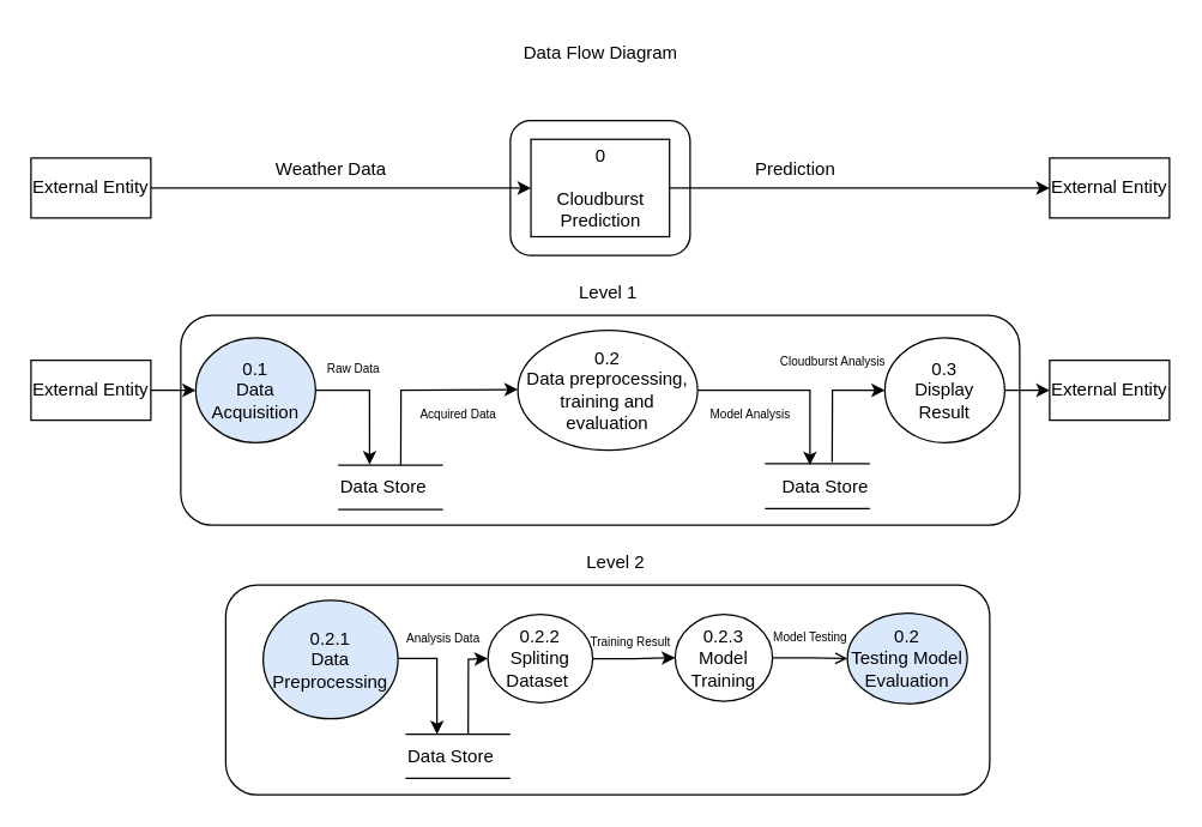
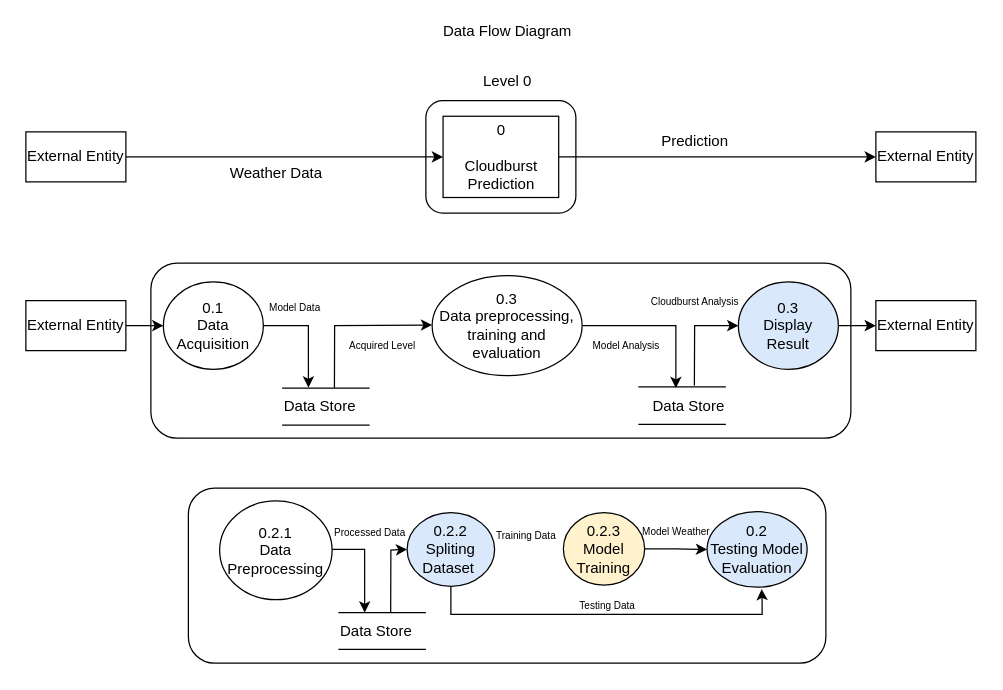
- <mxCell id="29" value="Data Flow Diagram" style="text;html=1;align=center;verticalAlign=middle;resizable=0;points=[];autosize=1;strokeColor=none;fillColor=none;" parent="1" vertex="1"><mxGeometry x="335" y="20" width="130" height="30" as="geometry" /></mxCell>
+ <mxCell id="29" value="Data Flow Diagram" style="text;html=1;align=center;verticalAlign=middle;resizable=0;points=[];autosize=1;strokeColor=none;fillColor=none;" parent="1" vertex="1"><mxGeometry x="340" y="10" width="130" height="30" as="geometry" /></mxCell>
+ <mxCell id="7" value="Level 0" style="text;html=1;align=center;verticalAlign=middle;resizable=0;points=[];autosize=1;strokeColor=none;fillColor=none;" parent="1" vertex="1"><mxGeometry x="375" y="50" width="60" height="30" as="geometry" /></mxCell>
- <mxCell id="30" value="Weather Data" style="text;html=1;align=center;verticalAlign=middle;resizable=0;points=[];autosize=1;strokeColor=none;fillColor=none;" vertex="1" parent="1"><mxGeometry x="170" y="98" width="100" height="30" as="geometry" /></mxCell>
+ <mxCell id="30" value="Weather Data" style="text;html=1;align=center;verticalAlign=middle;resizable=0;points=[];autosize=1;strokeColor=none;fillColor=none;" vertex="1" parent="1"><mxGeometry x="170" y="123" width="100" height="30" as="geometry" /></mxCell>
- <mxCell id="31" value="Prediction" style="text;html=1;align=center;verticalAlign=middle;resizable=0;points=[];autosize=1;strokeColor=none;fillColor=none;" vertex="1" parent="1"><mxGeometry x="490" y="98" width="80" height="30" as="geometry" /></mxCell>
+ <mxCell id="31" value="Prediction" style="text;html=1;align=center;verticalAlign=middle;resizable=0;points=[];autosize=1;strokeColor=none;fillColor=none;" vertex="1" parent="1"><mxGeometry x="515" y="98" width="80" height="30" as="geometry" /></mxCell>
- <mxCell id="14" value="Level 1" style="text;html=1;align=center;verticalAlign=middle;resizable=0;points=[];autosize=1;strokeColor=none;fillColor=none;" parent="1" vertex="1"><mxGeometry x="375" y="180" width="60" height="30" as="geometry" /></mxCell>
- <mxCell id="42" value="&lt;font style=&quot;font-size: 8px;&quot;&gt;Raw Data&lt;/font&gt;" style="text;html=1;align=center;verticalAlign=middle;resizable=0;points=[];autosize=1;strokeColor=none;fillColor=none;" vertex="1" parent="1"><mxGeometry x="205" y="230" width="60" height="30" as="geometry" /></mxCell>
+ <mxCell id="42" value="&lt;font style=&quot;font-size: 8px;&quot;&gt;Model Data&lt;/font&gt;" style="text;html=1;align=center;verticalAlign=middle;resizable=0;points=[];autosize=1;strokeColor=none;fillColor=none;" vertex="1" parent="1"><mxGeometry x="205" y="230" width="60" height="30" as="geometry" /></mxCell>
- <mxCell id="12" value="0.1&lt;br&gt;Data &lt;br&gt;Acquisition" style="ellipse;whiteSpace=wrap;html=1;fillColor=#dae8fc;" parent="1" vertex="1"><mxGeometry x="130" y="225" width="80" height="70" as="geometry" /></mxCell>
+ <mxCell id="12" value="0.1&lt;br&gt;Data &lt;br&gt;Acquisition" style="ellipse;whiteSpace=wrap;html=1;" parent="1" vertex="1"><mxGeometry x="130" y="225" width="80" height="70" as="geometry" /></mxCell>
- <mxCell id="16" value="0.2&lt;br&gt;Data preprocessing, training and evaluation" style="ellipse;whiteSpace=wrap;html=1;" parent="1" vertex="1"><mxGeometry x="345" y="220" width="120" height="80" as="geometry" /></mxCell>
+ <mxCell id="16" value="0.3&lt;br&gt;Data preprocessing, training and evaluation" style="ellipse;whiteSpace=wrap;html=1;" parent="1" vertex="1"><mxGeometry x="345" y="220" width="120" height="80" as="geometry" /></mxCell>
- <mxCell id="27" value="0.3&lt;br&gt;Display&lt;br&gt;Result" style="ellipse;whiteSpace=wrap;html=1;" parent="1" vertex="1"><mxGeometry x="590" y="225" width="80" height="70" as="geometry" /></mxCell>
+ <mxCell id="27" value="0.3&lt;br&gt;Display&lt;br&gt;Result" style="ellipse;whiteSpace=wrap;html=1;fillColor=#dae8fc;" parent="1" vertex="1"><mxGeometry x="590" y="225" width="80" height="70" as="geometry" /></mxCell>
- <mxCell id="36" value="&lt;font style=&quot;font-size: 8px;&quot;&gt;Acquired Data&lt;/font&gt;" style="text;html=1;align=center;verticalAlign=middle;resizable=0;points=[];autosize=1;strokeColor=none;fillColor=none;" vertex="1" parent="1"><mxGeometry x="270" y="260" width="70" height="30" as="geometry" /></mxCell>
+ <mxCell id="36" value="&lt;font style=&quot;font-size: 8px;&quot;&gt;Acquired Level&lt;/font&gt;" style="text;html=1;align=center;verticalAlign=middle;resizable=0;points=[];autosize=1;strokeColor=none;fillColor=none;" vertex="1" parent="1"><mxGeometry x="270" y="260" width="70" height="30" as="geometry" /></mxCell>
- <mxCell id="18" value="Level 2" style="text;html=1;align=center;verticalAlign=middle;resizable=0;points=[];autosize=1;strokeColor=none;fillColor=none;" parent="1" vertex="1"><mxGeometry x="380" y="360" width="60" height="30" as="geometry" /></mxCell>
- <mxCell id="52" value="&lt;font style=&quot;font-size: 8px;&quot;&gt;Model Testing&lt;/font&gt;" style="text;html=1;align=center;verticalAlign=middle;resizable=0;points=[];autosize=1;strokeColor=none;fillColor=none;" vertex="1" parent="1"><mxGeometry x="505" y="408.82" width="70" height="30" as="geometry" /></mxCell>
+ <mxCell id="52" value="&lt;font style=&quot;font-size: 8px;&quot;&gt;Model Weather&lt;/font&gt;" style="text;html=1;align=center;verticalAlign=middle;resizable=0;points=[];autosize=1;strokeColor=none;fillColor=none;" vertex="1" parent="1"><mxGeometry x="505" y="408.82" width="70" height="30" as="geometry" /></mxCell>
- <mxCell id="44" value="&lt;font style=&quot;font-size: 8px;&quot;&gt;Analysis Data&lt;/font&gt;" style="text;html=1;align=center;verticalAlign=middle;resizable=0;points=[];autosize=1;strokeColor=none;fillColor=none;" vertex="1" parent="1"><mxGeometry x="255" y="409.55" width="80" height="30" as="geometry" /></mxCell>
+ <mxCell id="44" value="&lt;font style=&quot;font-size: 8px;&quot;&gt;Processed Data&lt;/font&gt;" style="text;html=1;align=center;verticalAlign=middle;resizable=0;points=[];autosize=1;strokeColor=none;fillColor=none;" vertex="1" parent="1"><mxGeometry x="255" y="409.55" width="80" height="30" as="geometry" /></mxCell>
- <mxCell id="50" value="&lt;font style=&quot;font-size: 8px;&quot;&gt;Training Result&lt;/font&gt;" style="text;html=1;align=center;verticalAlign=middle;resizable=0;points=[];autosize=1;strokeColor=none;fillColor=none;" vertex="1" parent="1"><mxGeometry x="385" y="412" width="70" height="30" as="geometry" /></mxCell>
+ <mxCell id="50" value="&lt;font style=&quot;font-size: 8px;&quot;&gt;Training Data&lt;/font&gt;" style="text;html=1;align=center;verticalAlign=middle;resizable=0;points=[];autosize=1;strokeColor=none;fillColor=none;" vertex="1" parent="1"><mxGeometry x="385" y="412" width="70" height="30" as="geometry" /></mxCell>
- <mxCell id="21" value="0.2.2&lt;br&gt;Spliting &lt;br&gt;Dataset&amp;nbsp;" style="ellipse;whiteSpace=wrap;html=1;" parent="1" vertex="1"><mxGeometry x="325" y="409.55" width="70" height="59" as="geometry" /></mxCell>
+ <mxCell id="21" value="0.2.2&lt;br&gt;Spliting &lt;br&gt;Dataset&amp;nbsp;" style="ellipse;whiteSpace=wrap;html=1;fillColor=#dae8fc;" parent="1" vertex="1"><mxGeometry x="325" y="409.55" width="70" height="59" as="geometry" /></mxCell>
- <mxCell id="23" value="0.2.3&lt;br&gt;Model &lt;br&gt;Training" style="ellipse;whiteSpace=wrap;html=1;" parent="1" vertex="1"><mxGeometry x="450" y="409.55" width="65" height="58" as="geometry" /></mxCell>
+ <mxCell id="23" value="0.2.3&lt;br&gt;Model &lt;br&gt;Training" style="ellipse;whiteSpace=wrap;html=1;fillColor=#fff2cc;" parent="1" vertex="1"><mxGeometry x="450" y="409.55" width="65" height="58" as="geometry" /></mxCell>
- <mxCell id="22" style="edgeStyle=orthogonalEdgeStyle;rounded=0;orthogonalLoop=1;jettySize=auto;html=1;entryX=0;entryY=0.5;entryDx=0;entryDy=0;endArrow=open;" parent="1" source="23" target="25" edge="1"><mxGeometry relative="1" as="geometry"><mxPoint x="570" y="438.55" as="targetPoint" /></mxGeometry></mxCell>
+ <mxCell id="22" style="edgeStyle=orthogonalEdgeStyle;rounded=0;orthogonalLoop=1;jettySize=auto;html=1;entryX=0;entryY=0.5;entryDx=0;entryDy=0;" parent="1" source="23" target="25" edge="1"><mxGeometry relative="1" as="geometry"><mxPoint x="570" y="438.55" as="targetPoint" /></mxGeometry></mxCell>
- <mxCell id="24" value="0.2.1&lt;br&gt;Data Preprocessing" style="ellipse;whiteSpace=wrap;html=1;fillColor=#dae8fc;" parent="1" vertex="1"><mxGeometry x="175" y="400.27" width="90" height="79" as="geometry" /></mxCell>
+ <mxCell id="24" value="0.2.1&lt;br&gt;Data Preprocessing" style="ellipse;whiteSpace=wrap;html=1;" parent="1" vertex="1"><mxGeometry x="175" y="400.27" width="90" height="79" as="geometry" /></mxCell>
- <mxCell id="19" style="edgeStyle=orthogonalEdgeStyle;rounded=0;orthogonalLoop=1;jettySize=auto;html=1;entryX=0;entryY=0.5;entryDx=0;entryDy=0;" parent="1" source="21" target="23" edge="1"><mxGeometry relative="1" as="geometry" /></mxCell>
+ <mxCell id="51" value="&lt;font style=&quot;font-size: 8px;&quot;&gt;Testing Data&lt;/font&gt;" style="text;html=1;align=center;verticalAlign=middle;resizable=0;points=[];autosize=1;strokeColor=none;fillColor=none;" vertex="1" parent="1"><mxGeometry x="450" y="467.55" width="70" height="30" as="geometry" /></mxCell>
+ <mxCell id="20" style="edgeStyle=orthogonalEdgeStyle;rounded=0;orthogonalLoop=1;jettySize=auto;html=1;exitX=0.5;exitY=1;exitDx=0;exitDy=0;entryX=0.546;entryY=1.024;entryDx=0;entryDy=0;entryPerimeter=0;" edge="1" parent="1" source="21" target="25"><mxGeometry relative="1" as="geometry"><mxPoint x="650" y="469" as="targetPoint" /><mxPoint x="374.8" y="474.3" as="sourcePoint" /><Array as="points"><mxPoint x="360" y="491" /><mxPoint x="609" y="491" /><mxPoint x="609" y="480" /><mxPoint x="609" y="480" /></Array></mxGeometry></mxCell>
